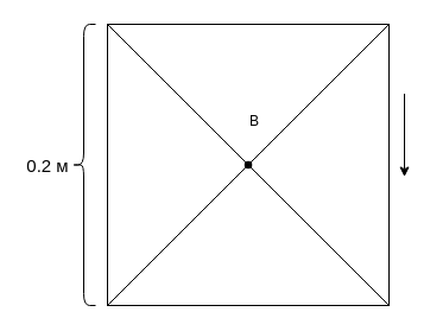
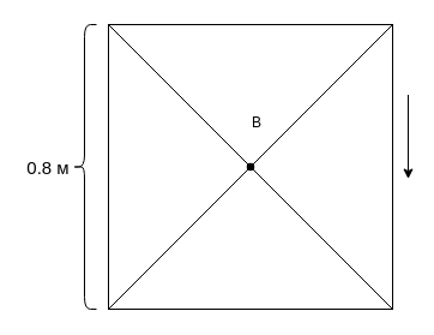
- <mxCell id="6" value="&lt;font style=&quot;font-size: 15px&quot;&gt;0.2 м&lt;/font&gt;" style="text;html=1;strokeColor=none;fillColor=none;align=center;verticalAlign=middle;whiteSpace=wrap;rounded=0;" vertex="1" parent="1"><mxGeometry x="20" y="128.5" width="40" height="20" as="geometry" /></mxCell>
+ <mxCell id="6" value="&lt;font style=&quot;font-size: 15px&quot;&gt;0.8 м&lt;/font&gt;" style="text;html=1;strokeColor=none;fillColor=none;align=center;verticalAlign=middle;whiteSpace=wrap;rounded=0;" vertex="1" parent="1"><mxGeometry x="20" y="128.5" width="40" height="20" as="geometry" /></mxCell>
